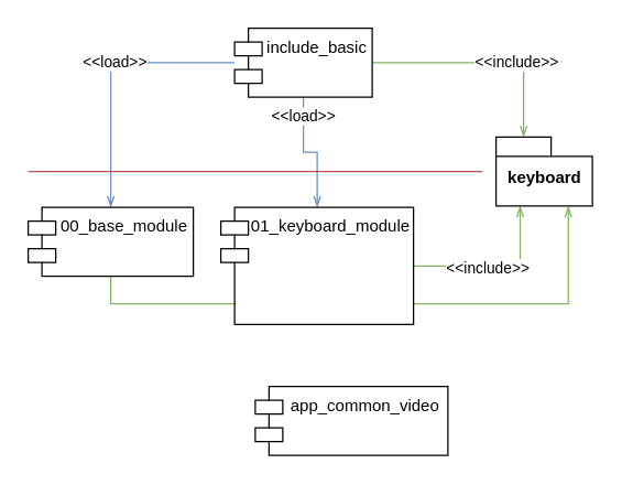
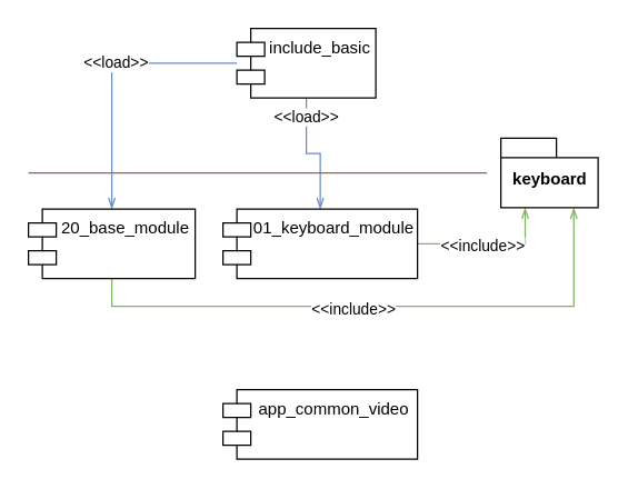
- <mxCell id="2" style="edgeStyle=orthogonalEdgeStyle;rounded=0;orthogonalLoop=1;jettySize=auto;html=1;exitX=1;exitY=0.5;exitDx=0;exitDy=0;entryX=0;entryY=0;entryDx=20;entryDy=0;entryPerimeter=0;endArrow=openThin;endFill=0;fillColor=#d5e8d4;strokeColor=#82b366;" parent="1" source="8" target="15" edge="1"><mxGeometry relative="1" as="geometry" /></mxCell>
- <mxCell id="3" value="&amp;lt;&amp;lt;include&amp;gt;&amp;gt;" style="edgeLabel;html=1;align=center;verticalAlign=middle;resizable=0;points=[];" parent="2" vertex="1" connectable="0"><mxGeometry x="0.27" y="1" relative="1" as="geometry"><mxPoint as="offset" /></mxGeometry></mxCell>
- <mxCell id="11" value="00_base_module" style="shape=module;align=left;spacingLeft=20;align=center;verticalAlign=top;" parent="1" vertex="1"><mxGeometry x="20" y="150" width="120" height="50" as="geometry" /></mxCell>
+ <mxCell id="11" value="20_base_module" style="shape=module;align=left;spacingLeft=20;align=center;verticalAlign=top;" parent="1" vertex="1"><mxGeometry x="20" y="150" width="120" height="50" as="geometry" /></mxCell>
- <mxCell id="14" value="01_keyboard_module" style="shape=module;align=left;spacingLeft=20;align=center;verticalAlign=top;" parent="1" vertex="1"><mxGeometry x="160" y="150" width="140" height="85" as="geometry" /></mxCell>
+ <mxCell id="14" value="01_keyboard_module" style="shape=module;align=left;spacingLeft=20;align=center;verticalAlign=top;" parent="1" vertex="1"><mxGeometry x="160" y="150" width="140" height="50" as="geometry" /></mxCell>
- <mxCell id="17" value="app_common_video" style="shape=module;align=left;spacingLeft=20;align=center;verticalAlign=top;" vertex="1" parent="1"><mxGeometry x="185" y="280" width="140" height="50" as="geometry" /></mxCell>
+ <mxCell id="17" value="app_common_video" style="shape=module;align=left;spacingLeft=20;align=center;verticalAlign=top;" vertex="1" parent="1"><mxGeometry x="160" y="280" width="140" height="50" as="geometry" /></mxCell>
